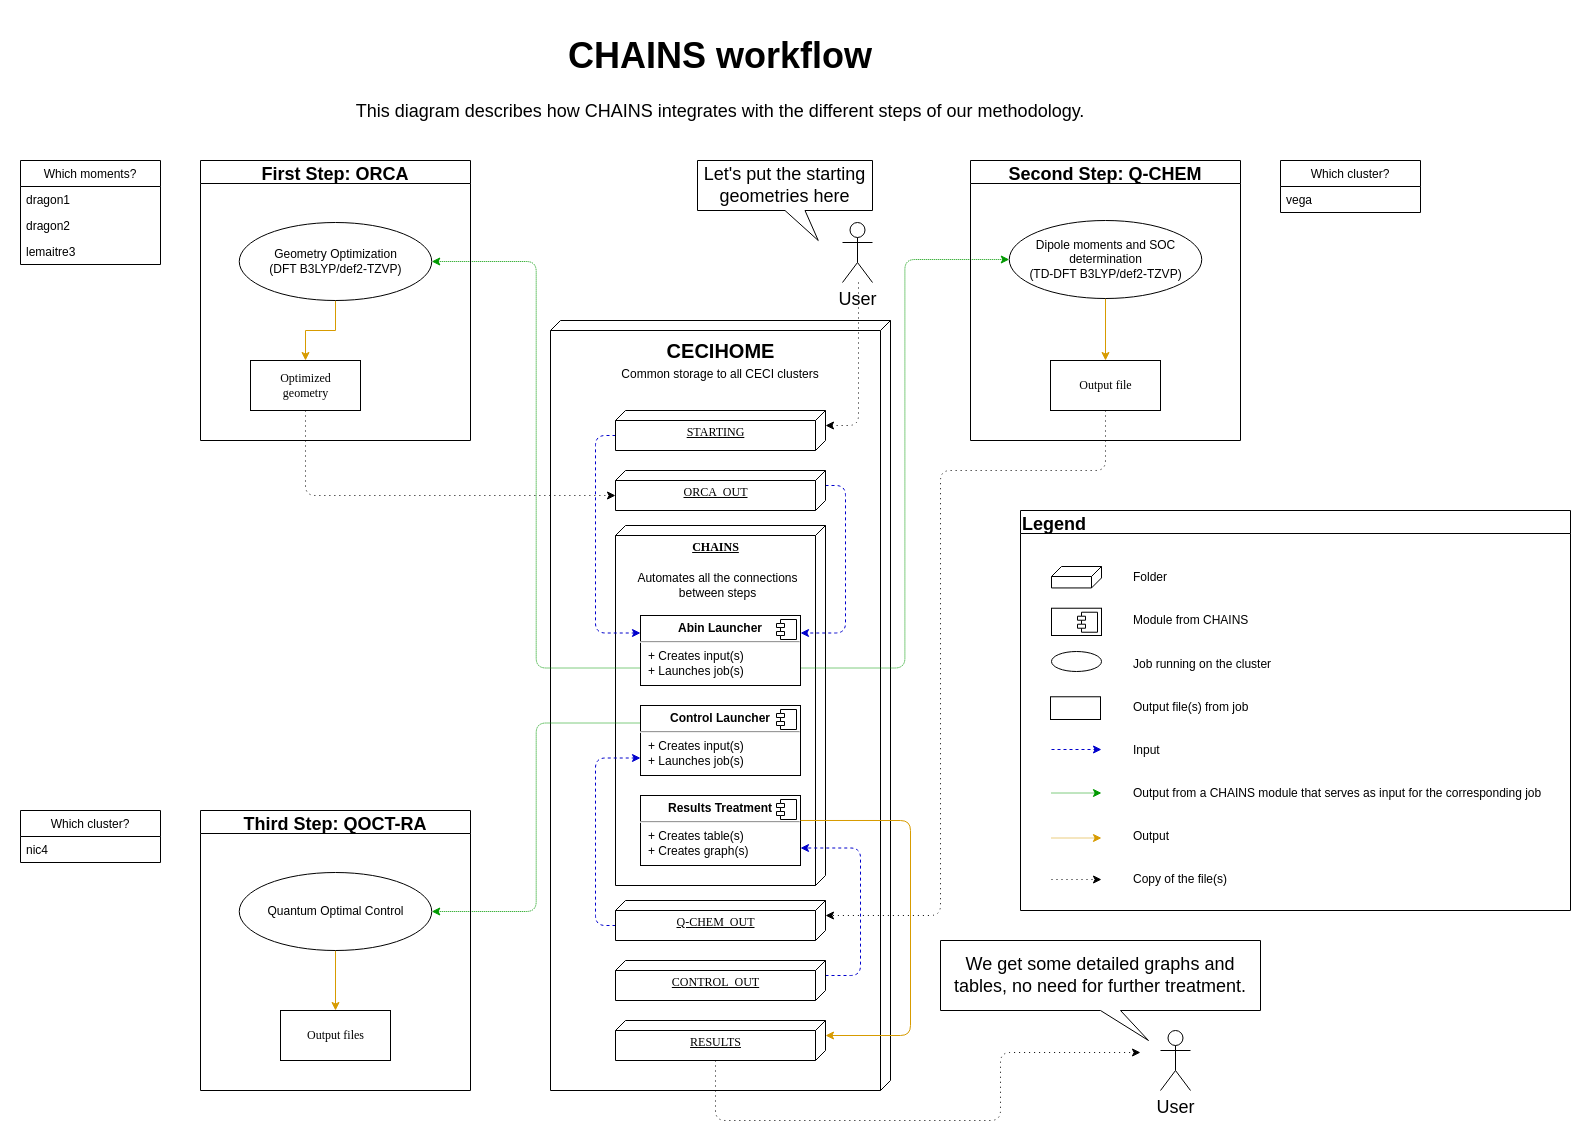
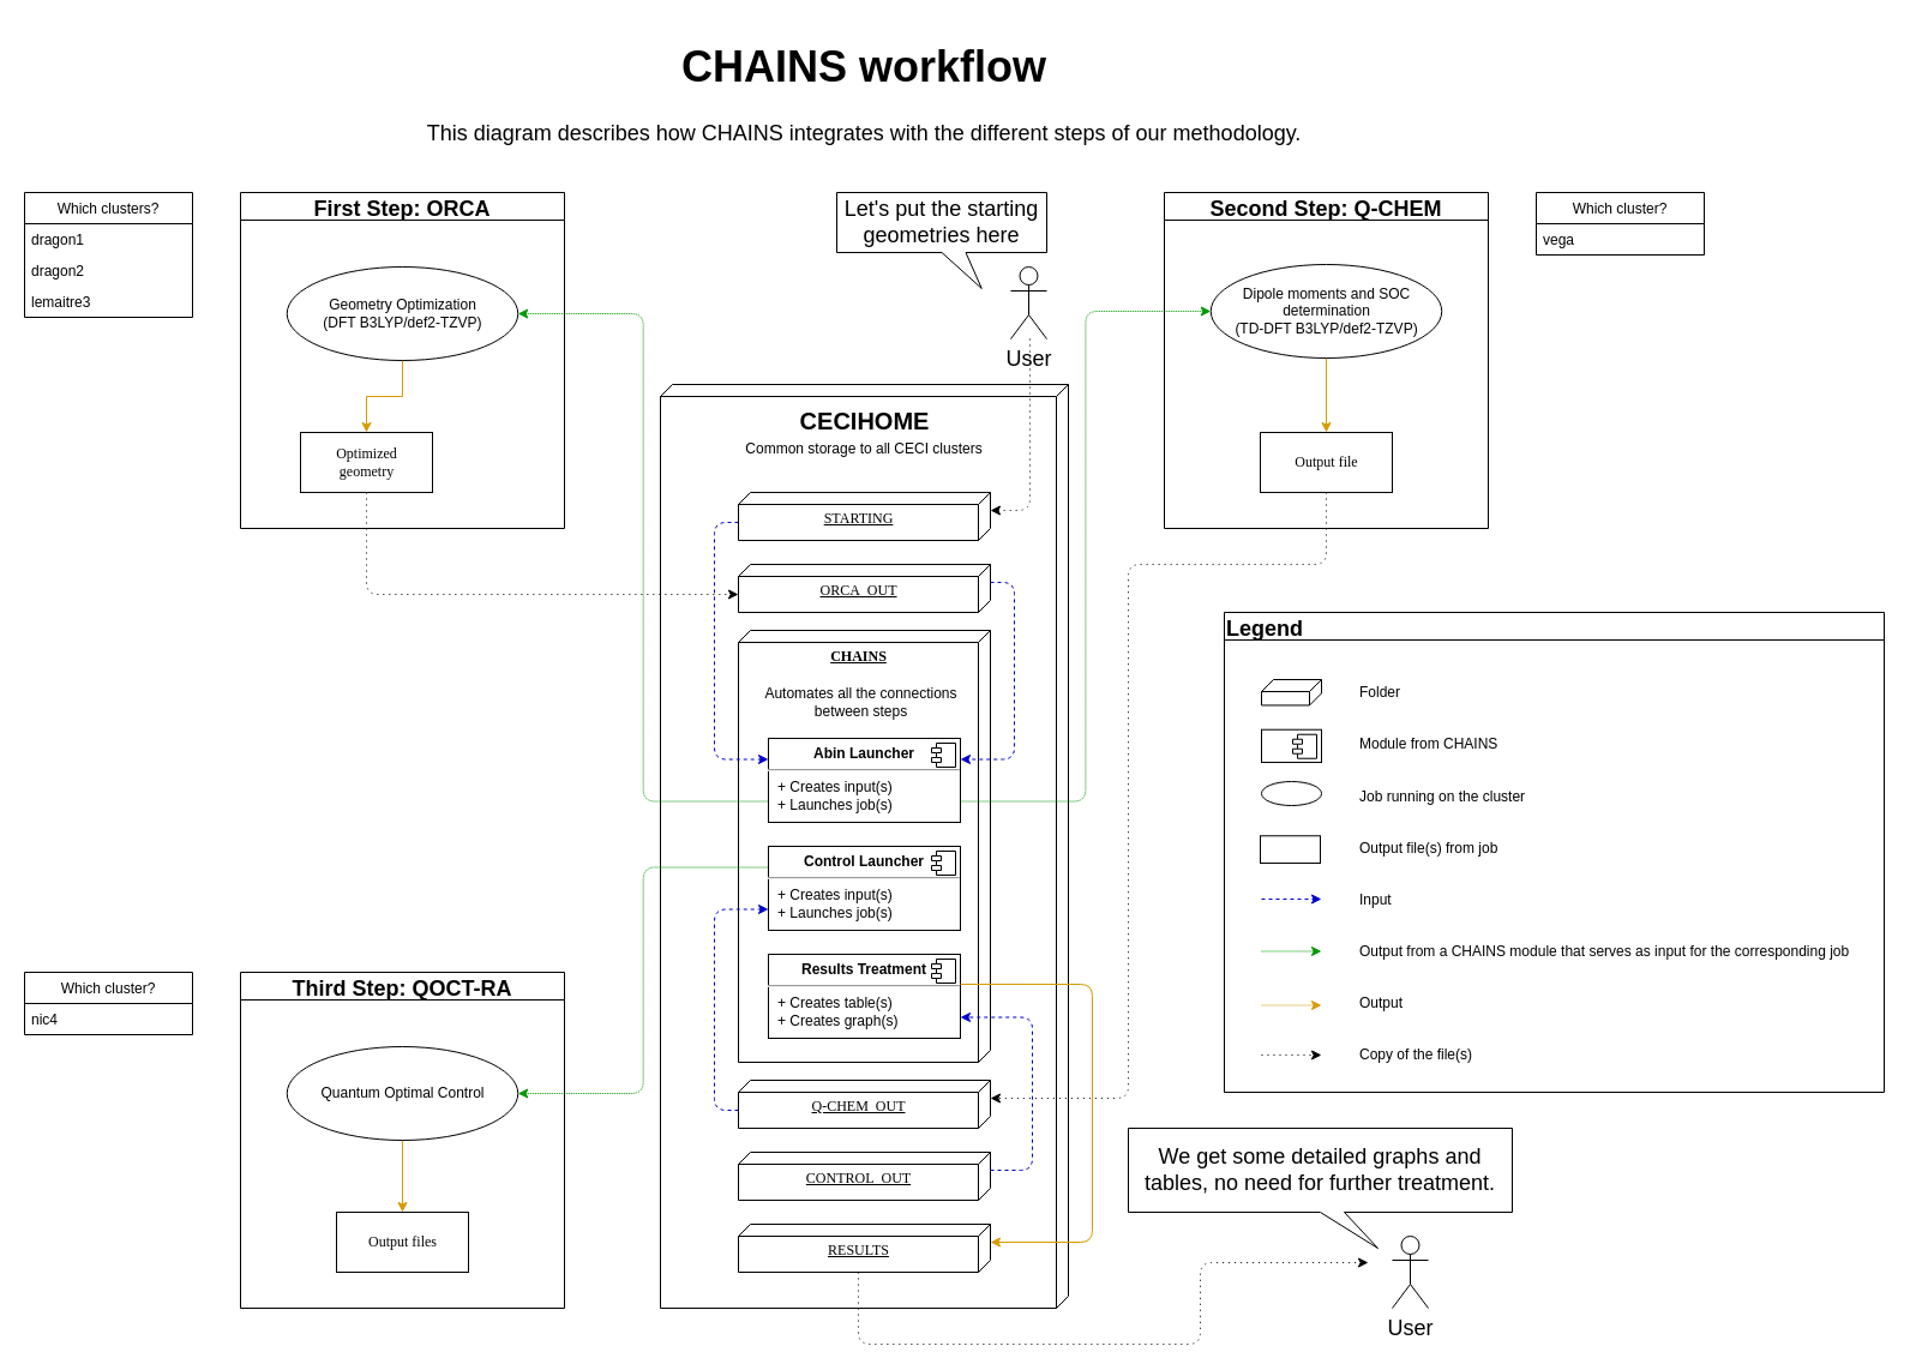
- <mxCell id="58" value="Which moments?" style="swimlane;fontStyle=0;childLayout=stackLayout;horizontal=1;startSize=26;fillColor=none;horizontalStack=0;resizeParent=1;resizeParentMax=0;resizeLast=0;collapsible=1;marginBottom=0;" parent="1" vertex="1"><mxGeometry x="20" y="160" width="140" height="104" as="geometry" /></mxCell>
+ <mxCell id="58" value="Which clusters?" style="swimlane;fontStyle=0;childLayout=stackLayout;horizontal=1;startSize=26;fillColor=none;horizontalStack=0;resizeParent=1;resizeParentMax=0;resizeLast=0;collapsible=1;marginBottom=0;" parent="1" vertex="1"><mxGeometry x="20" y="160" width="140" height="104" as="geometry" /></mxCell>
